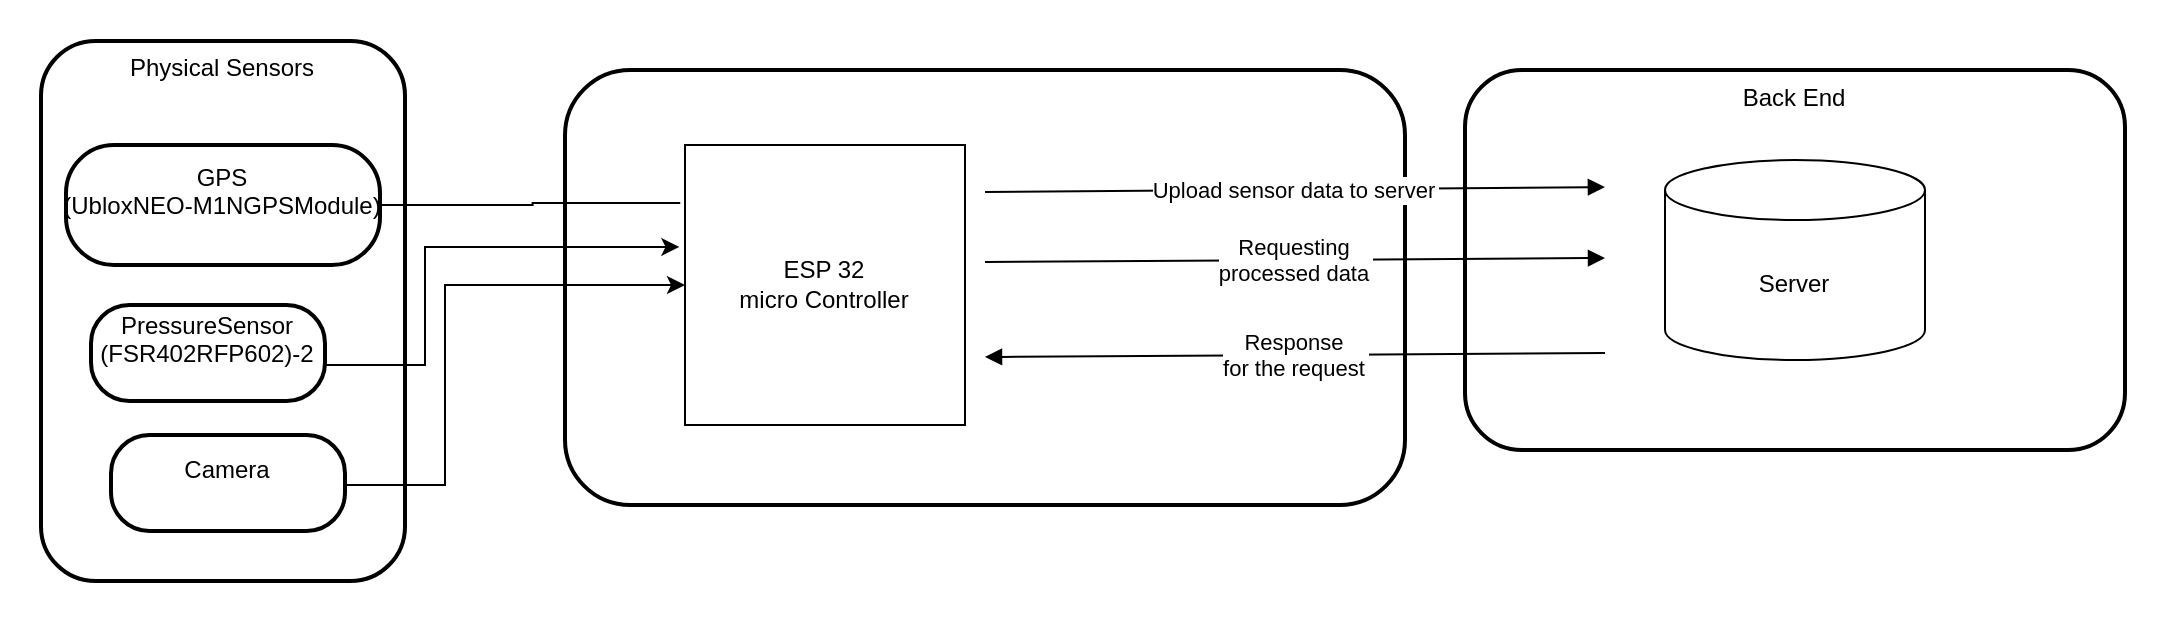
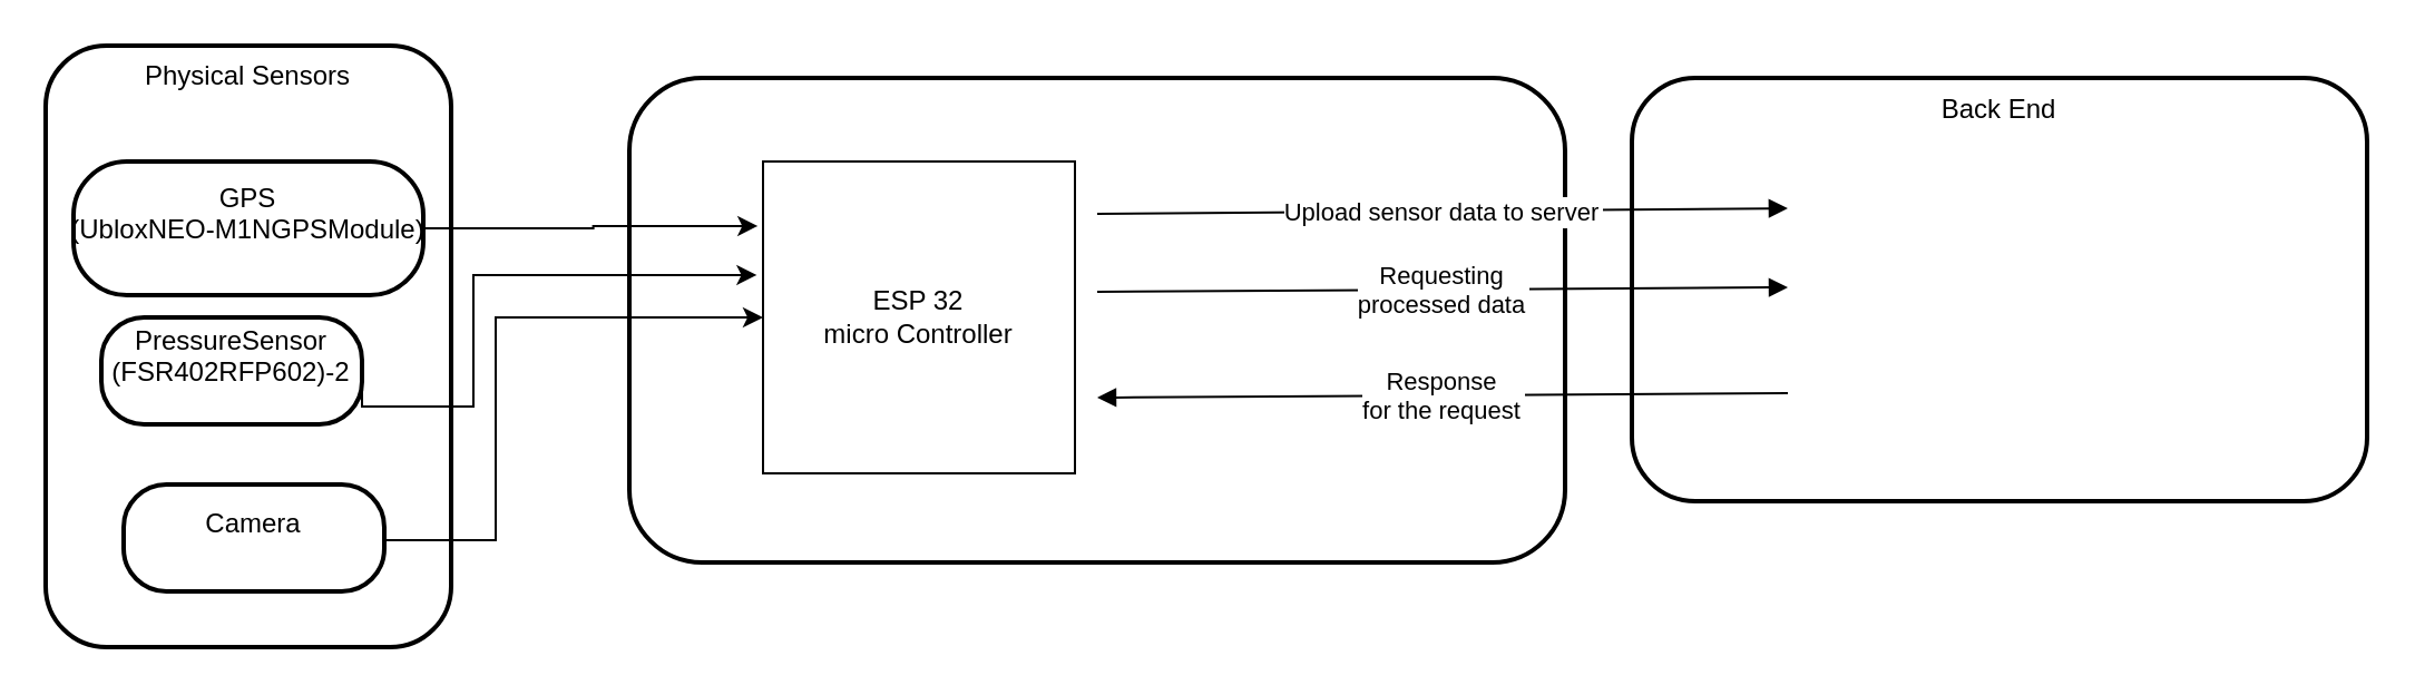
- <mxCell id="15" style="edgeStyle=orthogonalEdgeStyle;rounded=0;orthogonalLoop=1;jettySize=auto;html=1;exitX=1;exitY=0.5;exitDx=0;exitDy=0;entryX=-0.017;entryY=0.207;entryDx=0;entryDy=0;entryPerimeter=0;endArrow=none;" parent="1" source="5" target="7" edge="1"><mxGeometry relative="1" as="geometry"><mxPoint x="332" y="102" as="targetPoint" /></mxGeometry></mxCell>
+ <mxCell id="15" style="edgeStyle=orthogonalEdgeStyle;rounded=0;orthogonalLoop=1;jettySize=auto;html=1;exitX=1;exitY=0.5;exitDx=0;exitDy=0;entryX=-0.017;entryY=0.207;entryDx=0;entryDy=0;entryPerimeter=0;" parent="1" source="5" target="7" edge="1"><mxGeometry relative="1" as="geometry"><mxPoint x="332" y="102" as="targetPoint" /></mxGeometry></mxCell>
- <mxCell id="8" value="Server" style="shape=cylinder3;whiteSpace=wrap;html=1;boundedLbl=1;backgroundOutline=1;size=15;" parent="1" vertex="1"><mxGeometry x="832" y="79.5" width="130" height="100" as="geometry" /></mxCell>
- <mxCell id="12" value="&#10;PressureSensor&#10;(FSR402RFP602)-2&#10;&#10;" style="rounded=1;arcSize=40;strokeWidth=2;" parent="1" vertex="1"><mxGeometry x="45" y="152" width="117" height="48" as="geometry" /></mxCell>
+ <mxCell id="12" value="&#10;PressureSensor&#10;(FSR402RFP602)-2&#10;&#10;" style="rounded=1;arcSize=40;strokeWidth=2;" parent="1" vertex="1"><mxGeometry x="45" y="142" width="117" height="48" as="geometry" /></mxCell>
